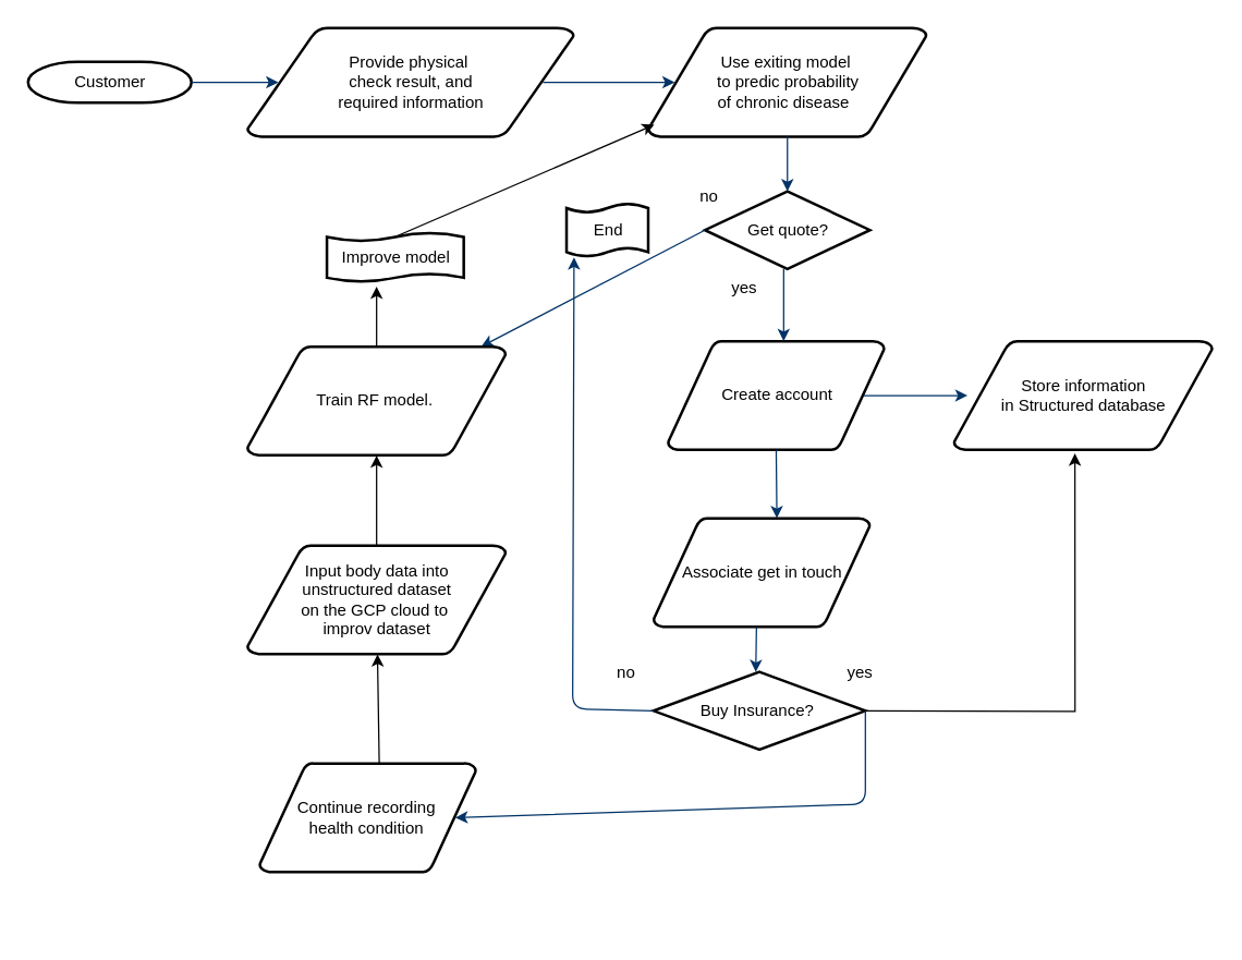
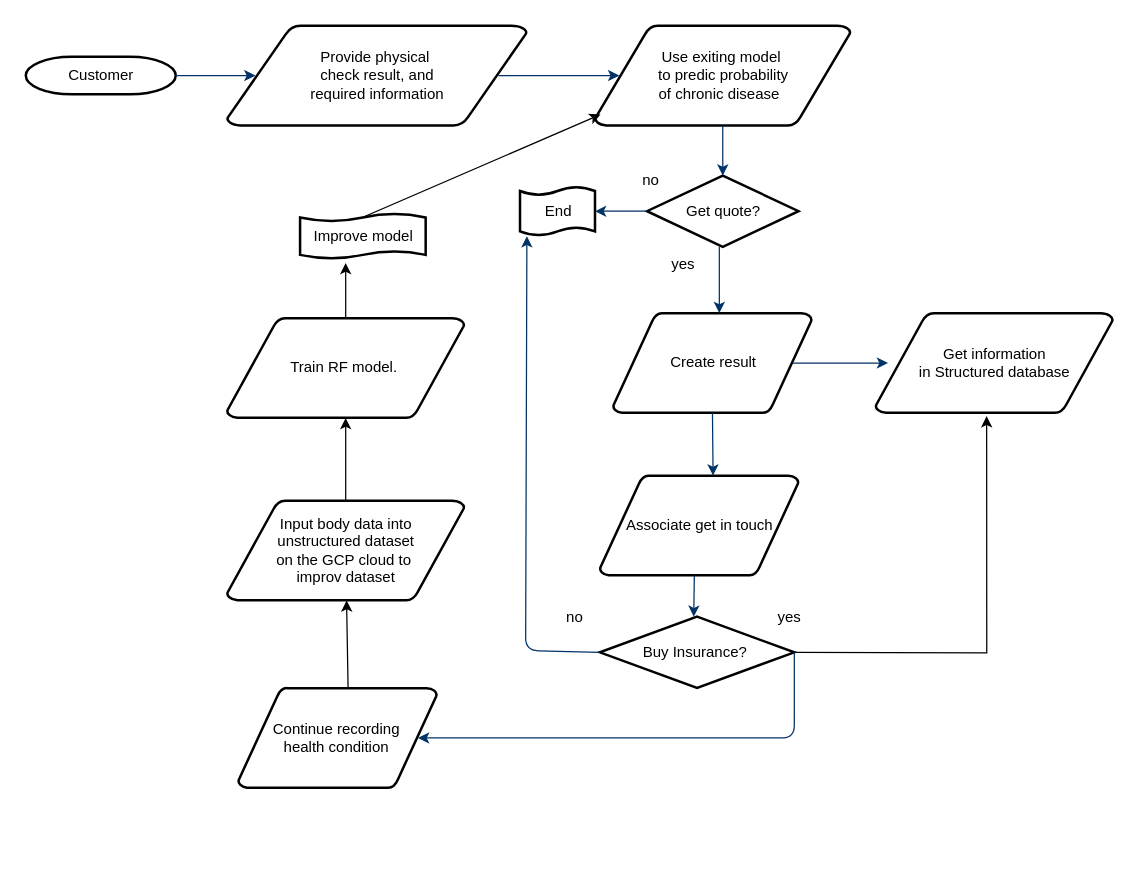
- <mxCell id="16" style="fontStyle=1;strokeColor=#003366;strokeWidth=1;html=1;exitX=0;exitY=0.5;exitDx=0;exitDy=0;exitPerimeter=0;" edge="1" parent="1" source="6" target="29"><mxGeometry relative="1" as="geometry"><mxPoint x="587.75" y="110" as="sourcePoint" /><mxPoint x="587.755" y="150" as="targetPoint" /></mxGeometry></mxCell>
+ <mxCell id="16" style="fontStyle=1;strokeColor=#003366;strokeWidth=1;html=1;exitX=0;exitY=0.5;exitDx=0;exitDy=0;exitPerimeter=0;entryX=1;entryY=0.5;entryDx=0;entryDy=0;entryPerimeter=0;" edge="1" parent="1" source="6" target="14"><mxGeometry relative="1" as="geometry"><mxPoint x="587.75" y="110" as="sourcePoint" /><mxPoint x="587.755" y="150" as="targetPoint" /></mxGeometry></mxCell>
- <mxCell id="4" value="Create account" style="shape=mxgraph.flowchart.data;strokeWidth=2;gradientColor=none;gradientDirection=north;fontStyle=0;html=1;" parent="1" vertex="1"><mxGeometry x="490" y="250" width="159" height="80" as="geometry" /></mxCell>
+ <mxCell id="4" value="Create result" style="shape=mxgraph.flowchart.data;strokeWidth=2;gradientColor=none;gradientDirection=north;fontStyle=0;html=1;" parent="1" vertex="1"><mxGeometry x="490" y="250" width="159" height="80" as="geometry" /></mxCell>
- <mxCell id="10" value="Store information&lt;br&gt;in Structured database" style="shape=mxgraph.flowchart.data;strokeWidth=2;gradientColor=none;gradientDirection=north;fontStyle=0;html=1;" parent="1" vertex="1"><mxGeometry x="700" y="250" width="190" height="80" as="geometry" /></mxCell>
+ <mxCell id="10" value="Get information&lt;br&gt;in Structured database" style="shape=mxgraph.flowchart.data;strokeWidth=2;gradientColor=none;gradientDirection=north;fontStyle=0;html=1;" parent="1" vertex="1"><mxGeometry x="700" y="250" width="190" height="80" as="geometry" /></mxCell>
- <mxCell id="26" value="Continue recording&amp;nbsp;&lt;br&gt;health condition&amp;nbsp;" style="shape=mxgraph.flowchart.data;strokeWidth=2;gradientColor=none;gradientDirection=north;fontStyle=0;html=1;" vertex="1" parent="1"><mxGeometry x="190" y="560" width="159" height="80" as="geometry" /></mxCell>
+ <mxCell id="26" value="Continue recording&amp;nbsp;&lt;br&gt;health condition&amp;nbsp;" style="shape=mxgraph.flowchart.data;strokeWidth=2;gradientColor=none;gradientDirection=north;fontStyle=0;html=1;" vertex="1" parent="1"><mxGeometry x="190" y="550" width="159" height="80" as="geometry" /></mxCell>
